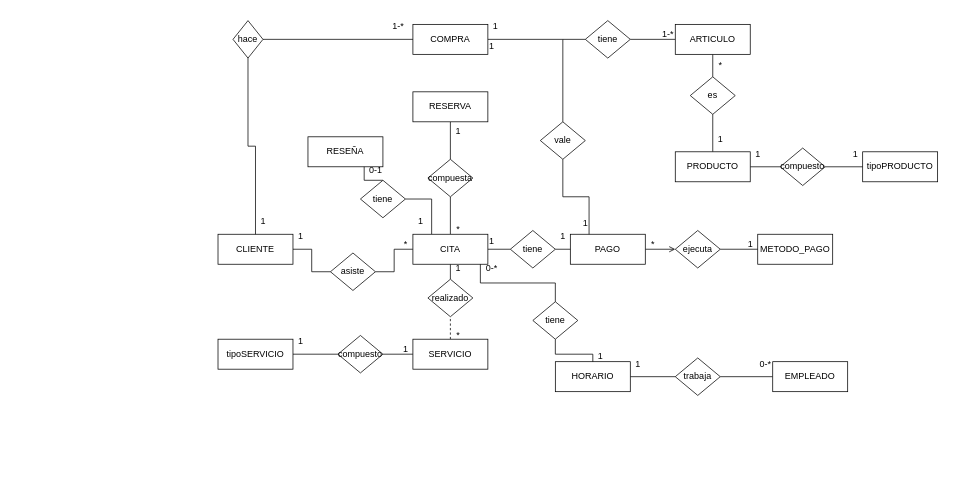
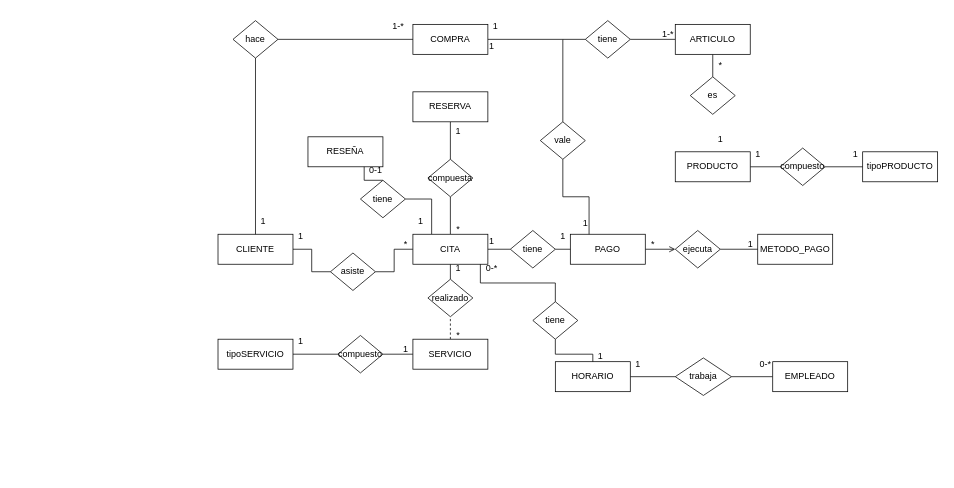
- <mxCell id="47" value="hace" style="rhombus;whiteSpace=wrap;html=1;" vertex="1" parent="1"><mxGeometry x="310" y="27" width="40" height="50" as="geometry" /></mxCell>
+ <mxCell id="47" value="hace" style="rhombus;whiteSpace=wrap;html=1;" vertex="1" parent="1"><mxGeometry x="310" y="27" width="60" height="50" as="geometry" /></mxCell>
- <mxCell id="77" style="edgeStyle=orthogonalEdgeStyle;rounded=0;orthogonalLoop=1;jettySize=auto;html=1;exitX=0.5;exitY=0;exitDx=0;exitDy=0;entryX=0.5;entryY=1;entryDx=0;entryDy=0;endArrow=none;endFill=0;" edge="1" parent="1" source="79" target="76"><mxGeometry relative="1" as="geometry" /></mxCell>
- <mxCell id="66" value="trabaja" style="rhombus;whiteSpace=wrap;html=1;" vertex="1" parent="1"><mxGeometry x="900" y="477" width="60" height="50" as="geometry" /></mxCell>
+ <mxCell id="66" value="trabaja" style="rhombus;whiteSpace=wrap;html=1;" vertex="1" parent="1"><mxGeometry x="900" y="477" width="75" height="50" as="geometry" /></mxCell>
